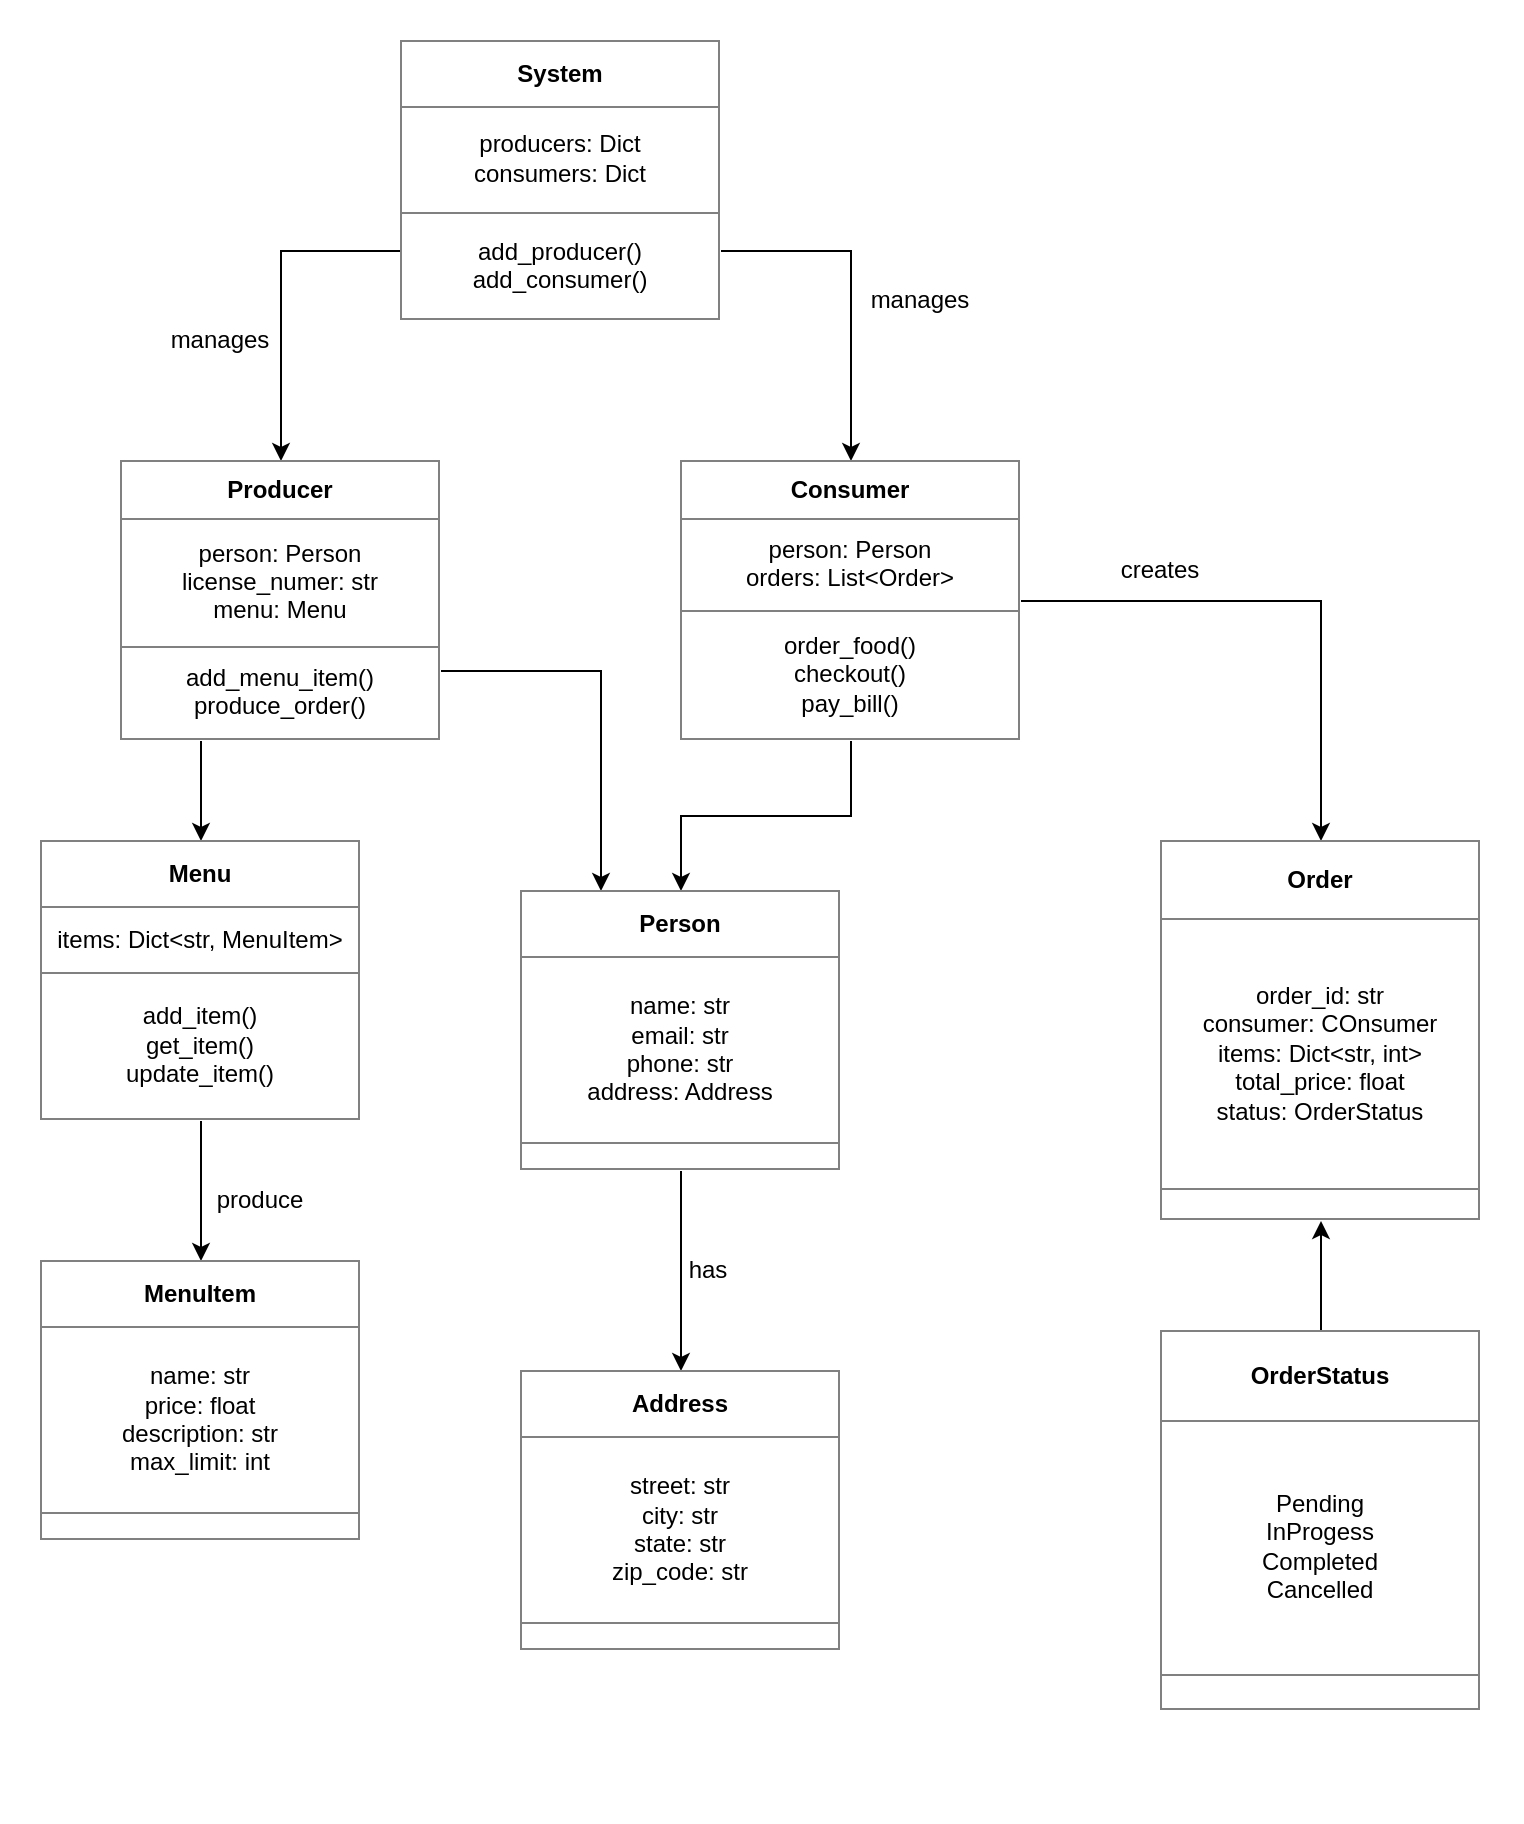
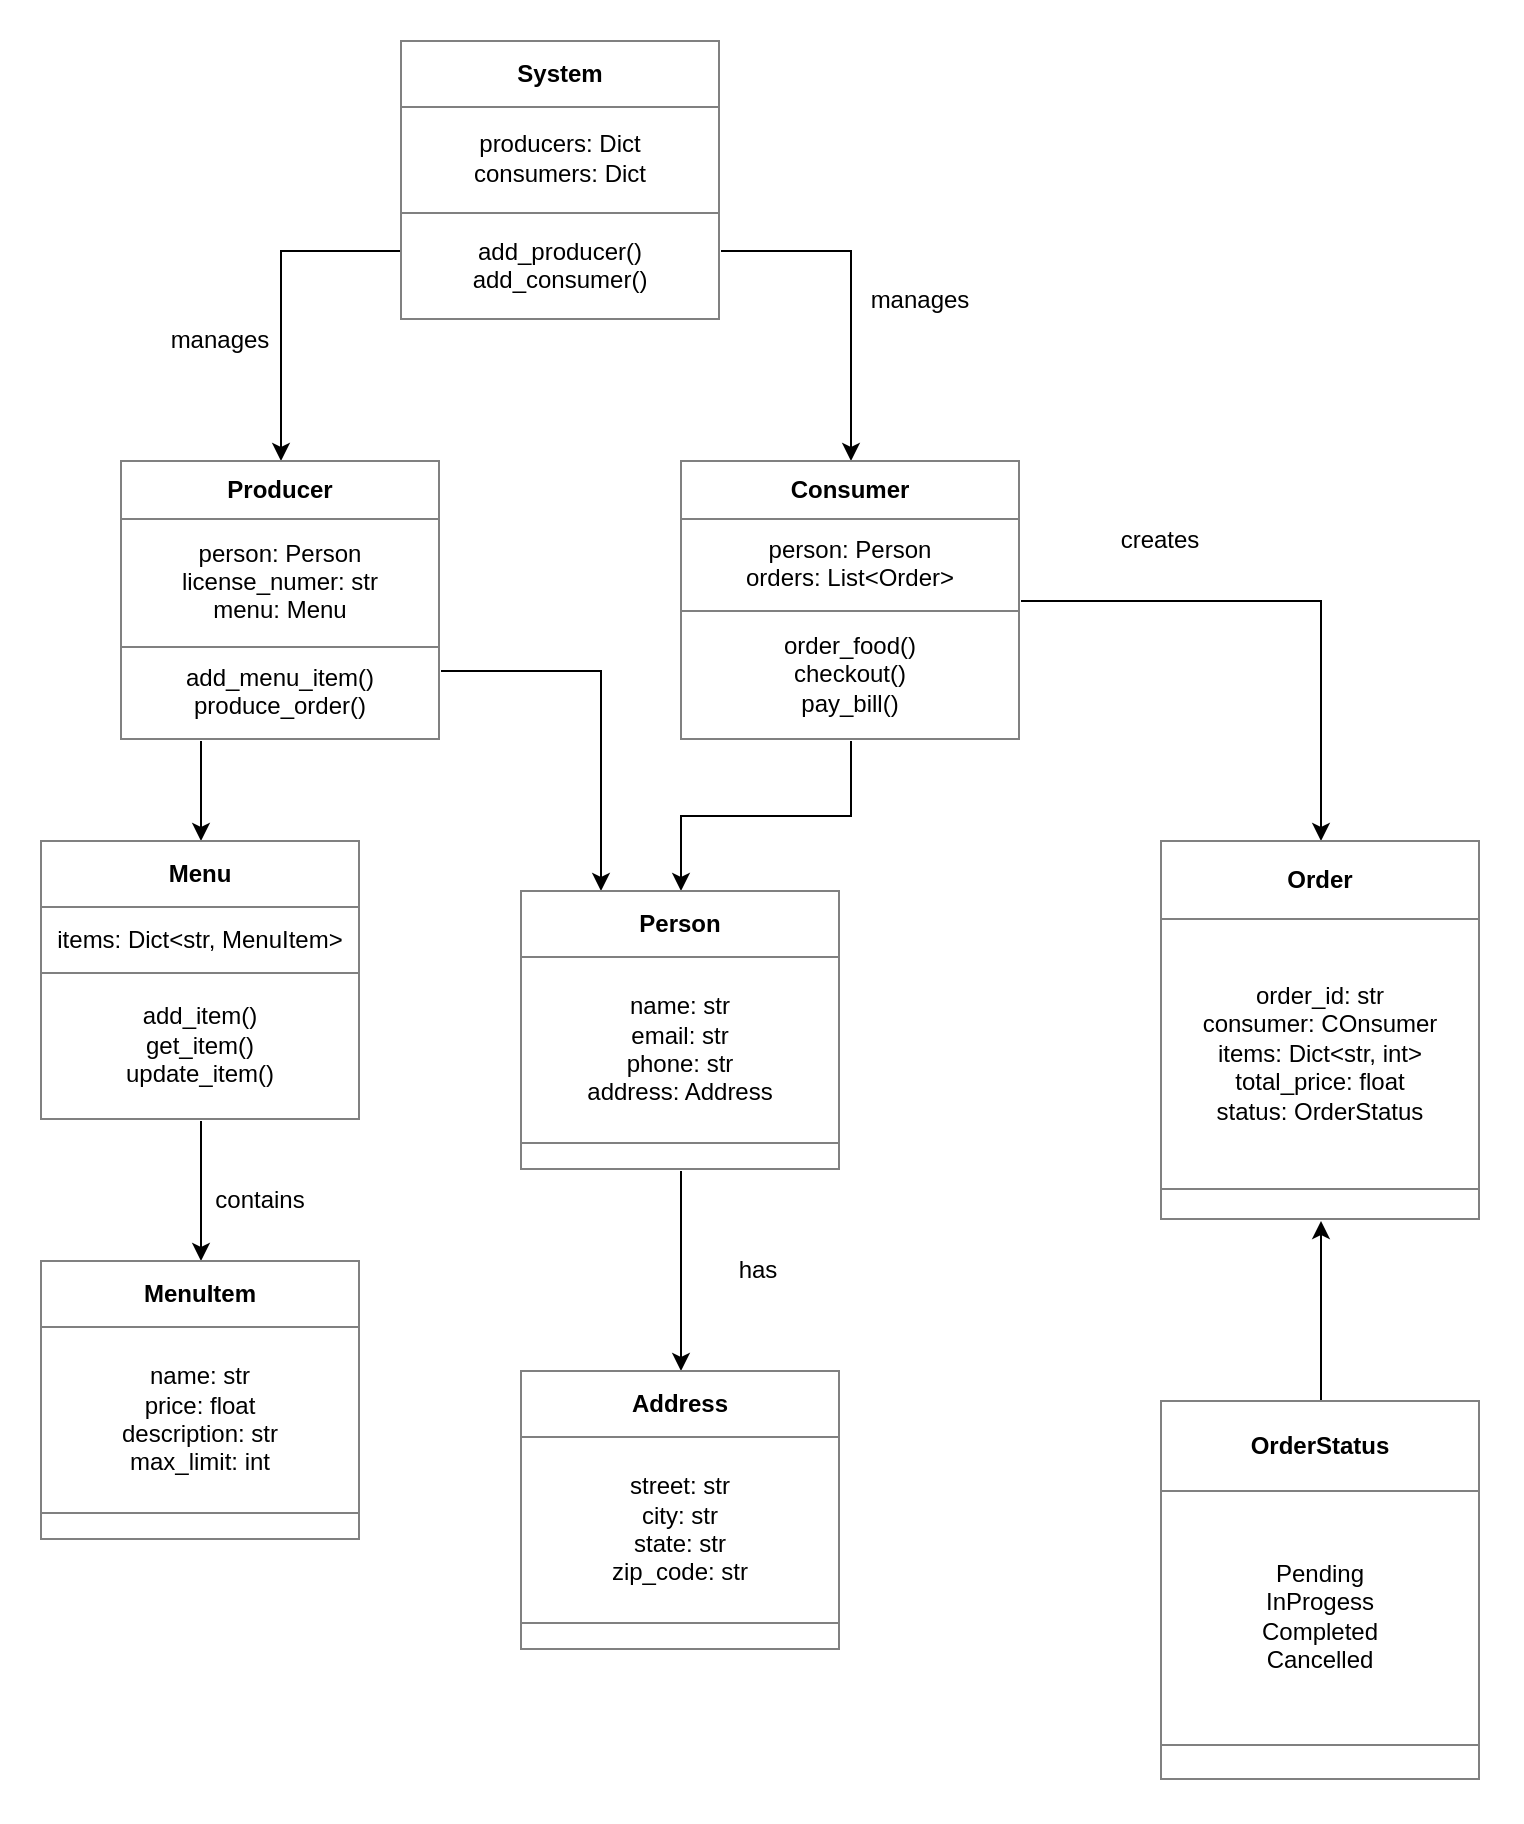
- <mxCell id="24" value="creates" style="text;html=1;strokeColor=none;fillColor=none;align=center;verticalAlign=middle;whiteSpace=wrap;rounded=0;" vertex="1" parent="1"><mxGeometry x="560" y="275" width="40" height="20" as="geometry" /></mxCell>
+ <mxCell id="24" value="creates" style="text;html=1;strokeColor=none;fillColor=none;align=center;verticalAlign=middle;whiteSpace=wrap;rounded=0;" vertex="1" parent="1"><mxGeometry x="560" y="260" width="40" height="20" as="geometry" /></mxCell>
- <mxCell id="22" value="produce" style="text;html=1;strokeColor=none;fillColor=none;align=center;verticalAlign=middle;whiteSpace=wrap;rounded=0;" vertex="1" parent="1"><mxGeometry x="110" y="590" width="40" height="20" as="geometry" /></mxCell>
+ <mxCell id="22" value="contains" style="text;html=1;strokeColor=none;fillColor=none;align=center;verticalAlign=middle;whiteSpace=wrap;rounded=0;" vertex="1" parent="1"><mxGeometry x="110" y="590" width="40" height="20" as="geometry" /></mxCell>
- <mxCell id="23" value="has" style="text;html=1;strokeColor=none;fillColor=none;align=center;verticalAlign=middle;whiteSpace=wrap;rounded=0;" vertex="1" parent="1"><mxGeometry x="333.5" y="625" width="40" height="20" as="geometry" /></mxCell>
+ <mxCell id="23" value="has" style="text;html=1;strokeColor=none;fillColor=none;align=center;verticalAlign=middle;whiteSpace=wrap;rounded=0;" vertex="1" parent="1"><mxGeometry x="358.5" y="625" width="40" height="20" as="geometry" /></mxCell>
- <mxCell id="19" value="&lt;table border=&quot;1&quot; width=&quot;100%&quot; cellpadding=&quot;4&quot; style=&quot;width: 100% ; height: 100% ; border-collapse: collapse&quot;&gt;&lt;tbody&gt;&lt;tr&gt;&lt;th align=&quot;center&quot;&gt;&lt;b&gt;OrderStatus&lt;/b&gt;&lt;/th&gt;&lt;/tr&gt;&lt;tr&gt;&lt;td align=&quot;center&quot;&gt;Pending&lt;br&gt;InProgess&lt;br&gt;Completed&lt;br&gt;Cancelled&lt;br&gt;&lt;/td&gt;&lt;/tr&gt;&lt;tr&gt;&lt;td align=&quot;center&quot;&gt;&lt;/td&gt;&lt;/tr&gt;&lt;/tbody&gt;&lt;/table&gt;" style="text;html=1;strokeColor=none;fillColor=none;overflow=fill;" vertex="1" parent="1"><mxGeometry x="580" y="665" width="160" height="190" as="geometry" /></mxCell>
+ <mxCell id="19" value="&lt;table border=&quot;1&quot; width=&quot;100%&quot; cellpadding=&quot;4&quot; style=&quot;width: 100% ; height: 100% ; border-collapse: collapse&quot;&gt;&lt;tbody&gt;&lt;tr&gt;&lt;th align=&quot;center&quot;&gt;&lt;b&gt;OrderStatus&lt;/b&gt;&lt;/th&gt;&lt;/tr&gt;&lt;tr&gt;&lt;td align=&quot;center&quot;&gt;Pending&lt;br&gt;InProgess&lt;br&gt;Completed&lt;br&gt;Cancelled&lt;br&gt;&lt;/td&gt;&lt;/tr&gt;&lt;tr&gt;&lt;td align=&quot;center&quot;&gt;&lt;/td&gt;&lt;/tr&gt;&lt;/tbody&gt;&lt;/table&gt;" style="text;html=1;strokeColor=none;fillColor=none;overflow=fill;" vertex="1" parent="1"><mxGeometry x="580" y="700" width="160" height="190" as="geometry" /></mxCell>
